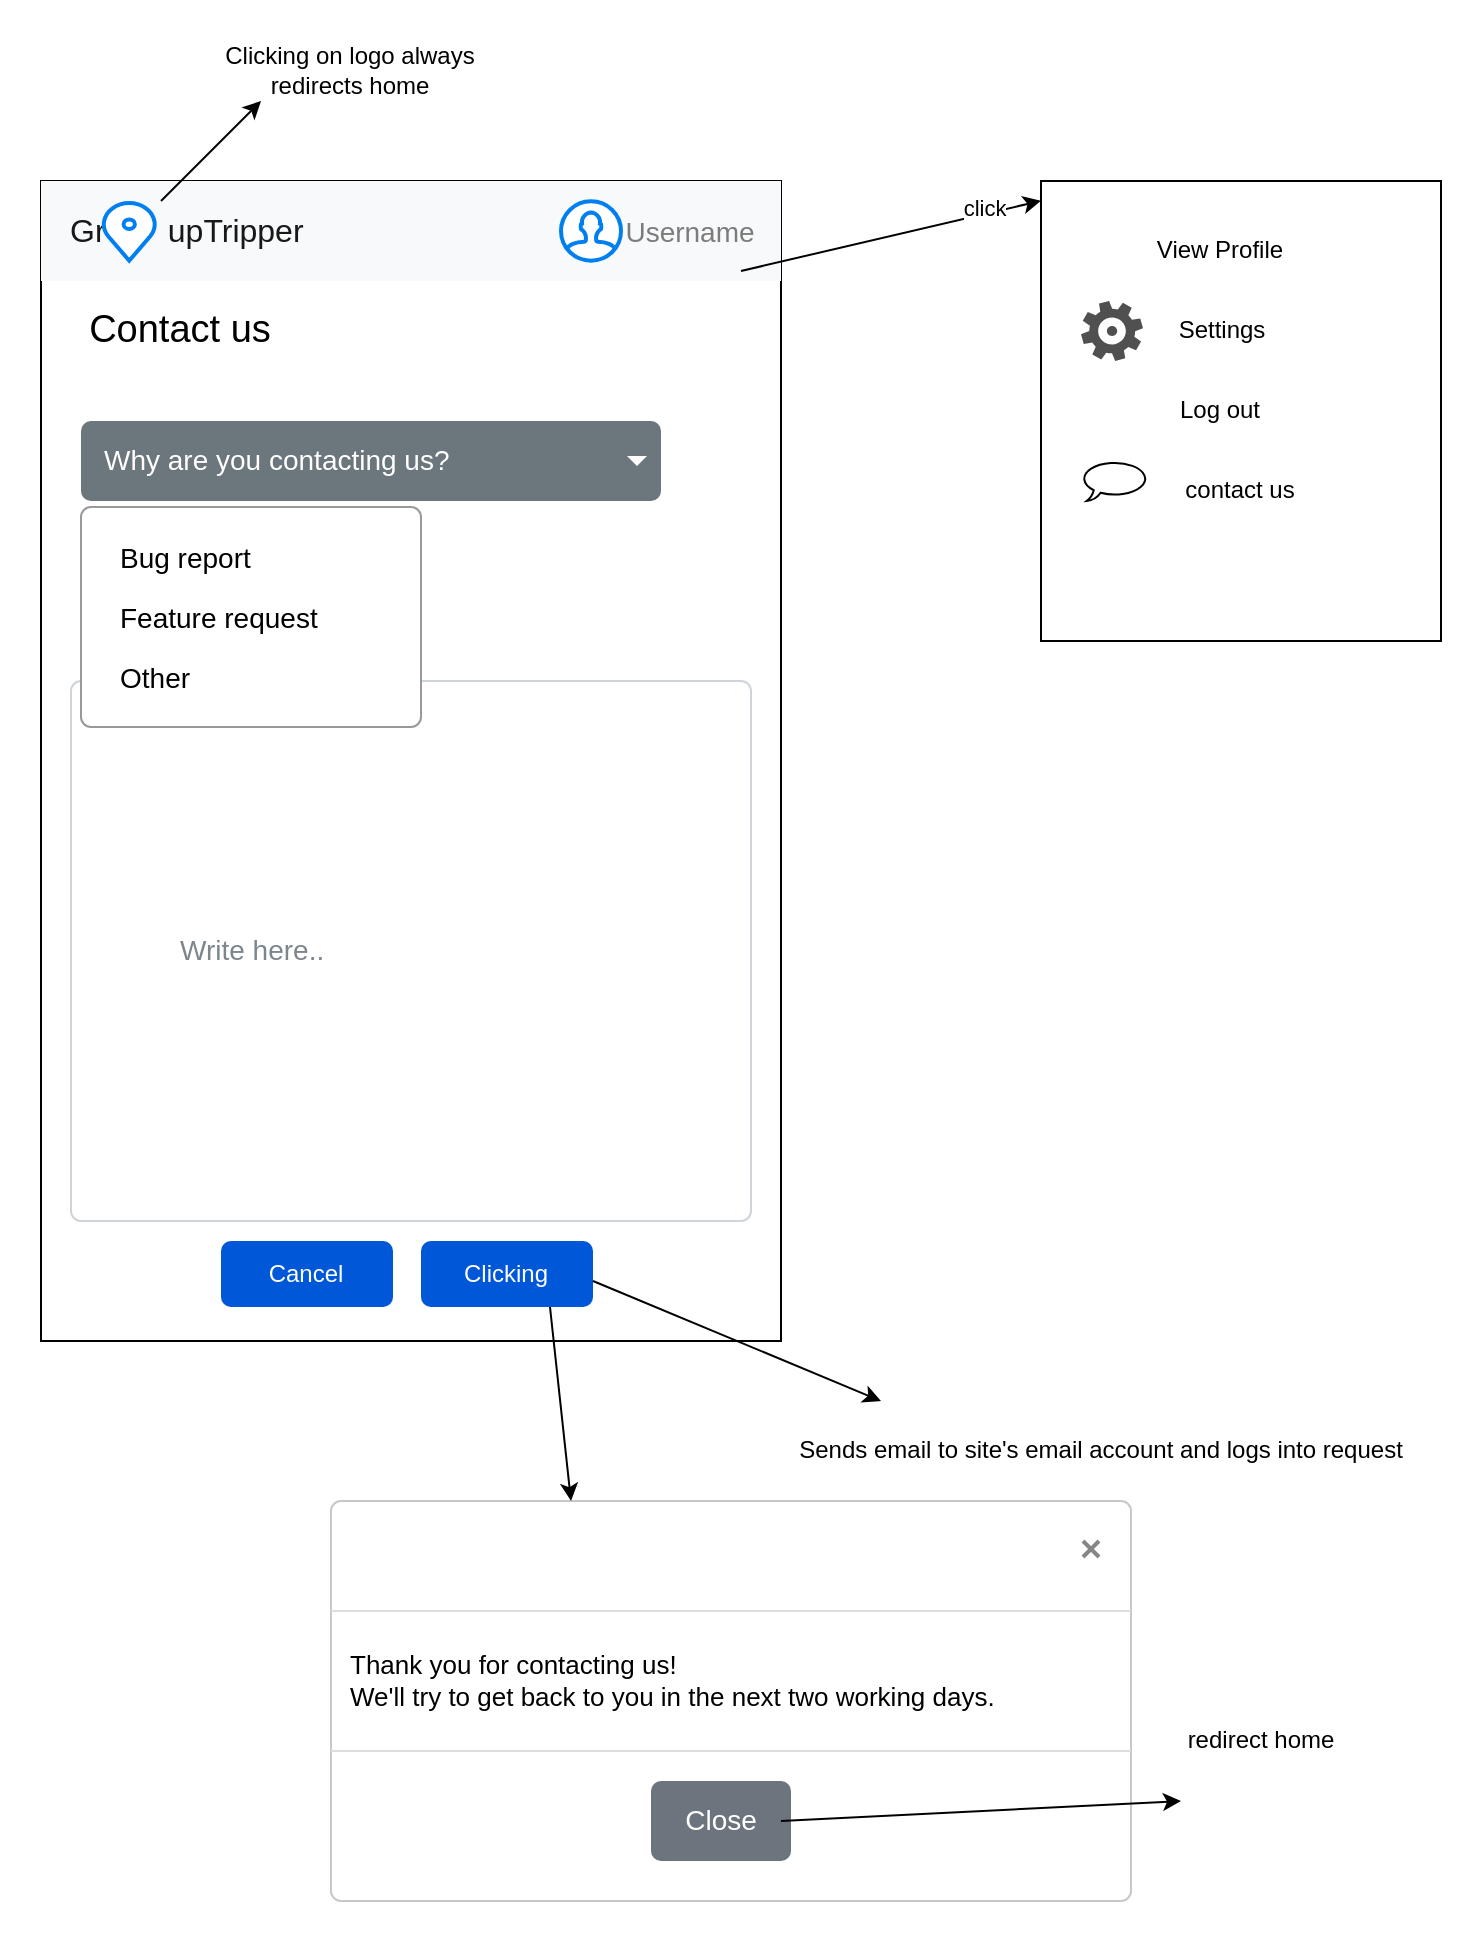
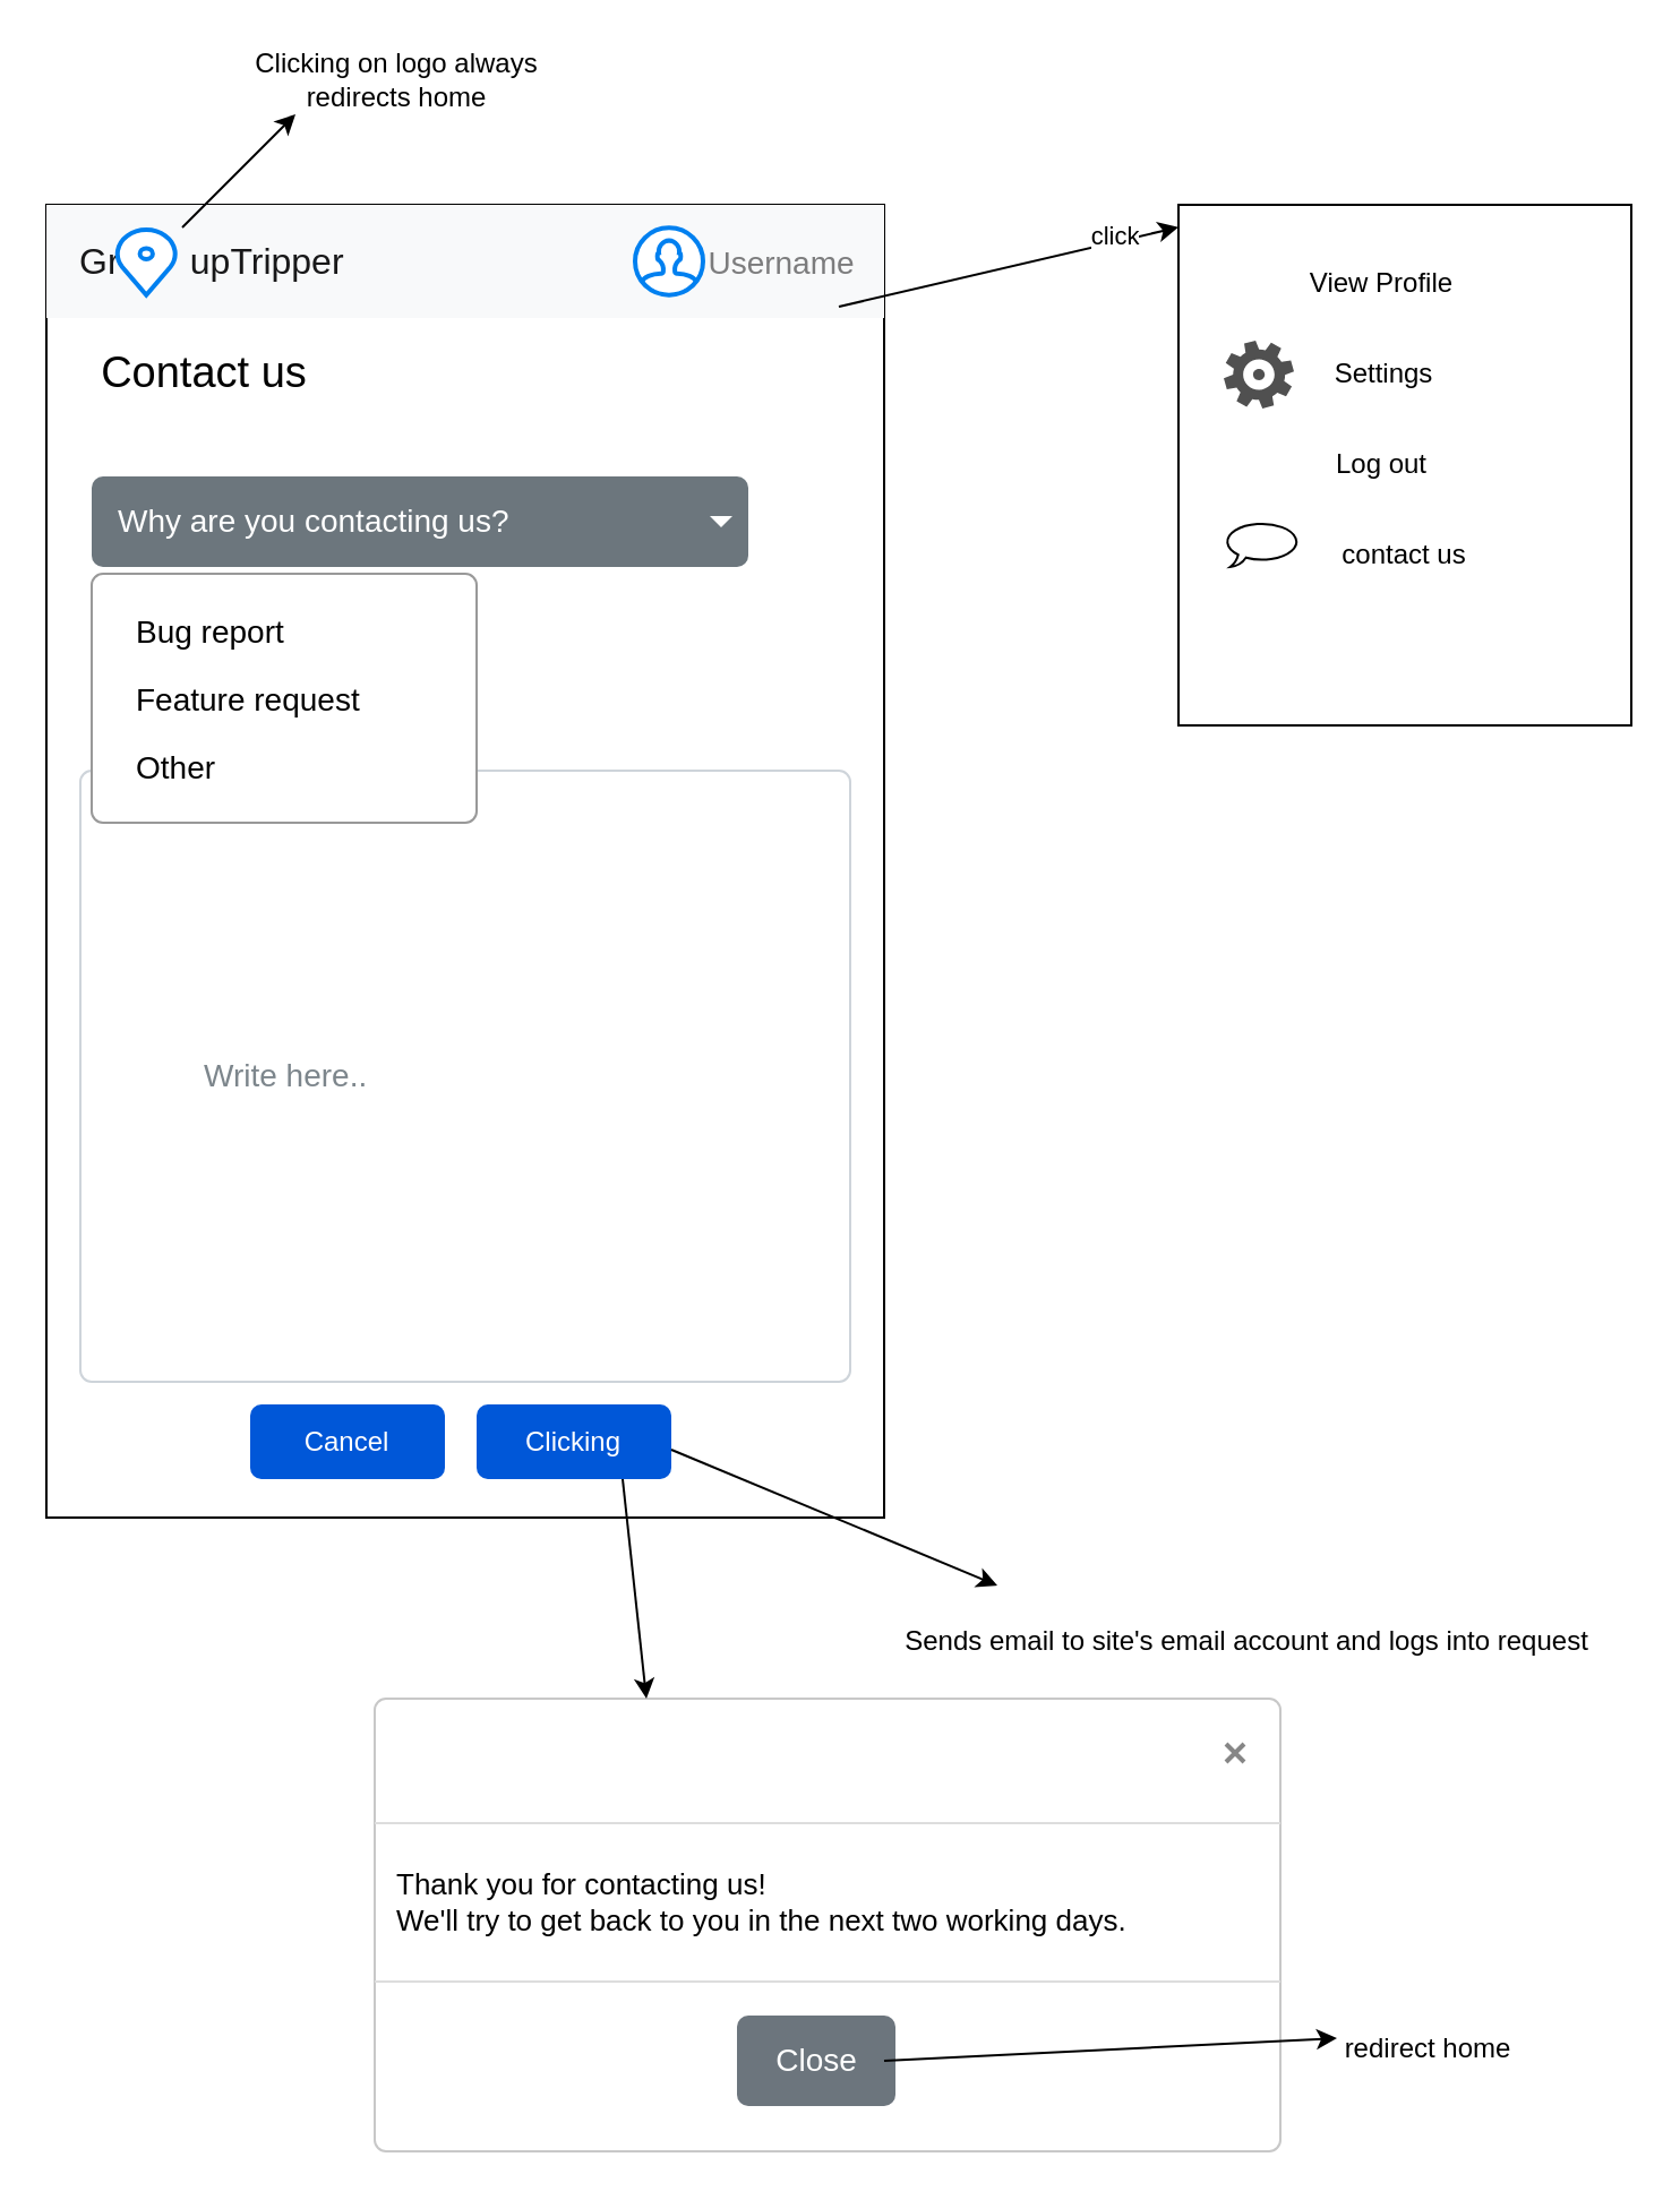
- <mxCell id="43" value="redirect home" style="text;html=1;align=center;verticalAlign=middle;resizable=0;points=[];autosize=1;strokeColor=none;fillColor=none;" vertex="1" parent="1"><mxGeometry x="580" y="855" width="100" height="30" as="geometry" /></mxCell>
+ <mxCell id="43" value="redirect home" style="text;html=1;align=center;verticalAlign=middle;resizable=0;points=[];autosize=1;strokeColor=none;fillColor=none;" vertex="1" parent="1"><mxGeometry x="580" y="890" width="100" height="30" as="geometry" /></mxCell>
